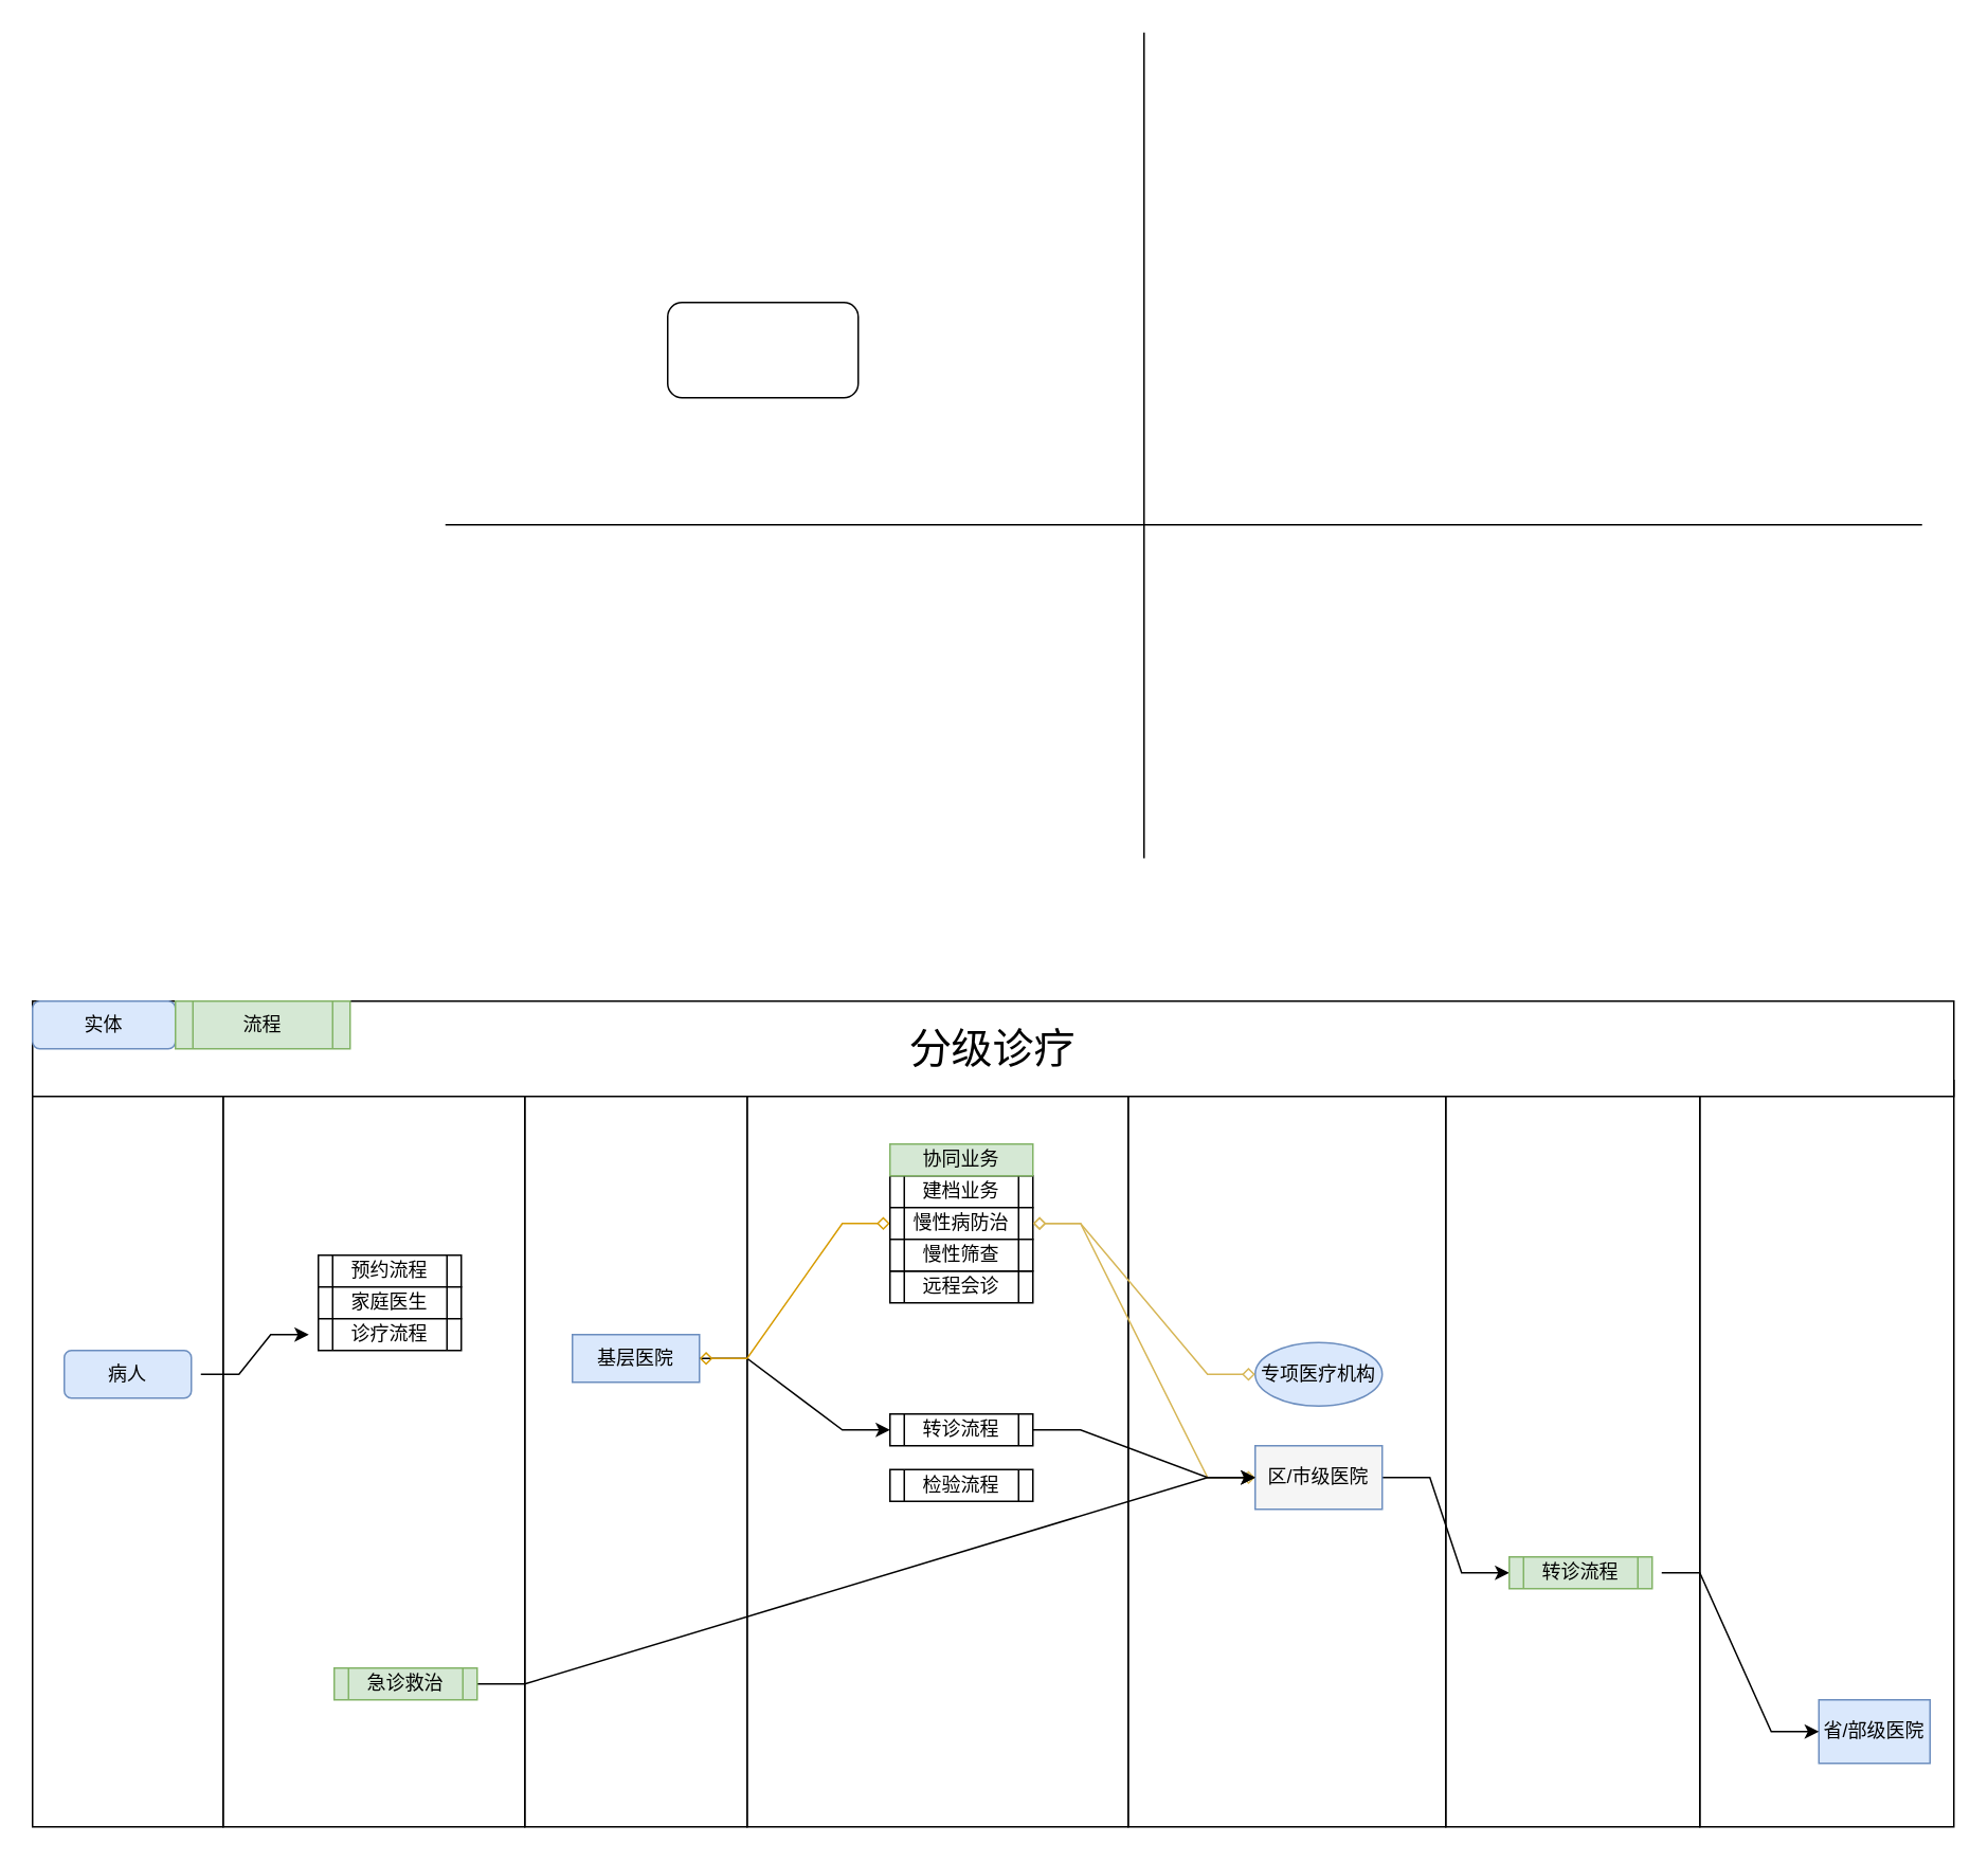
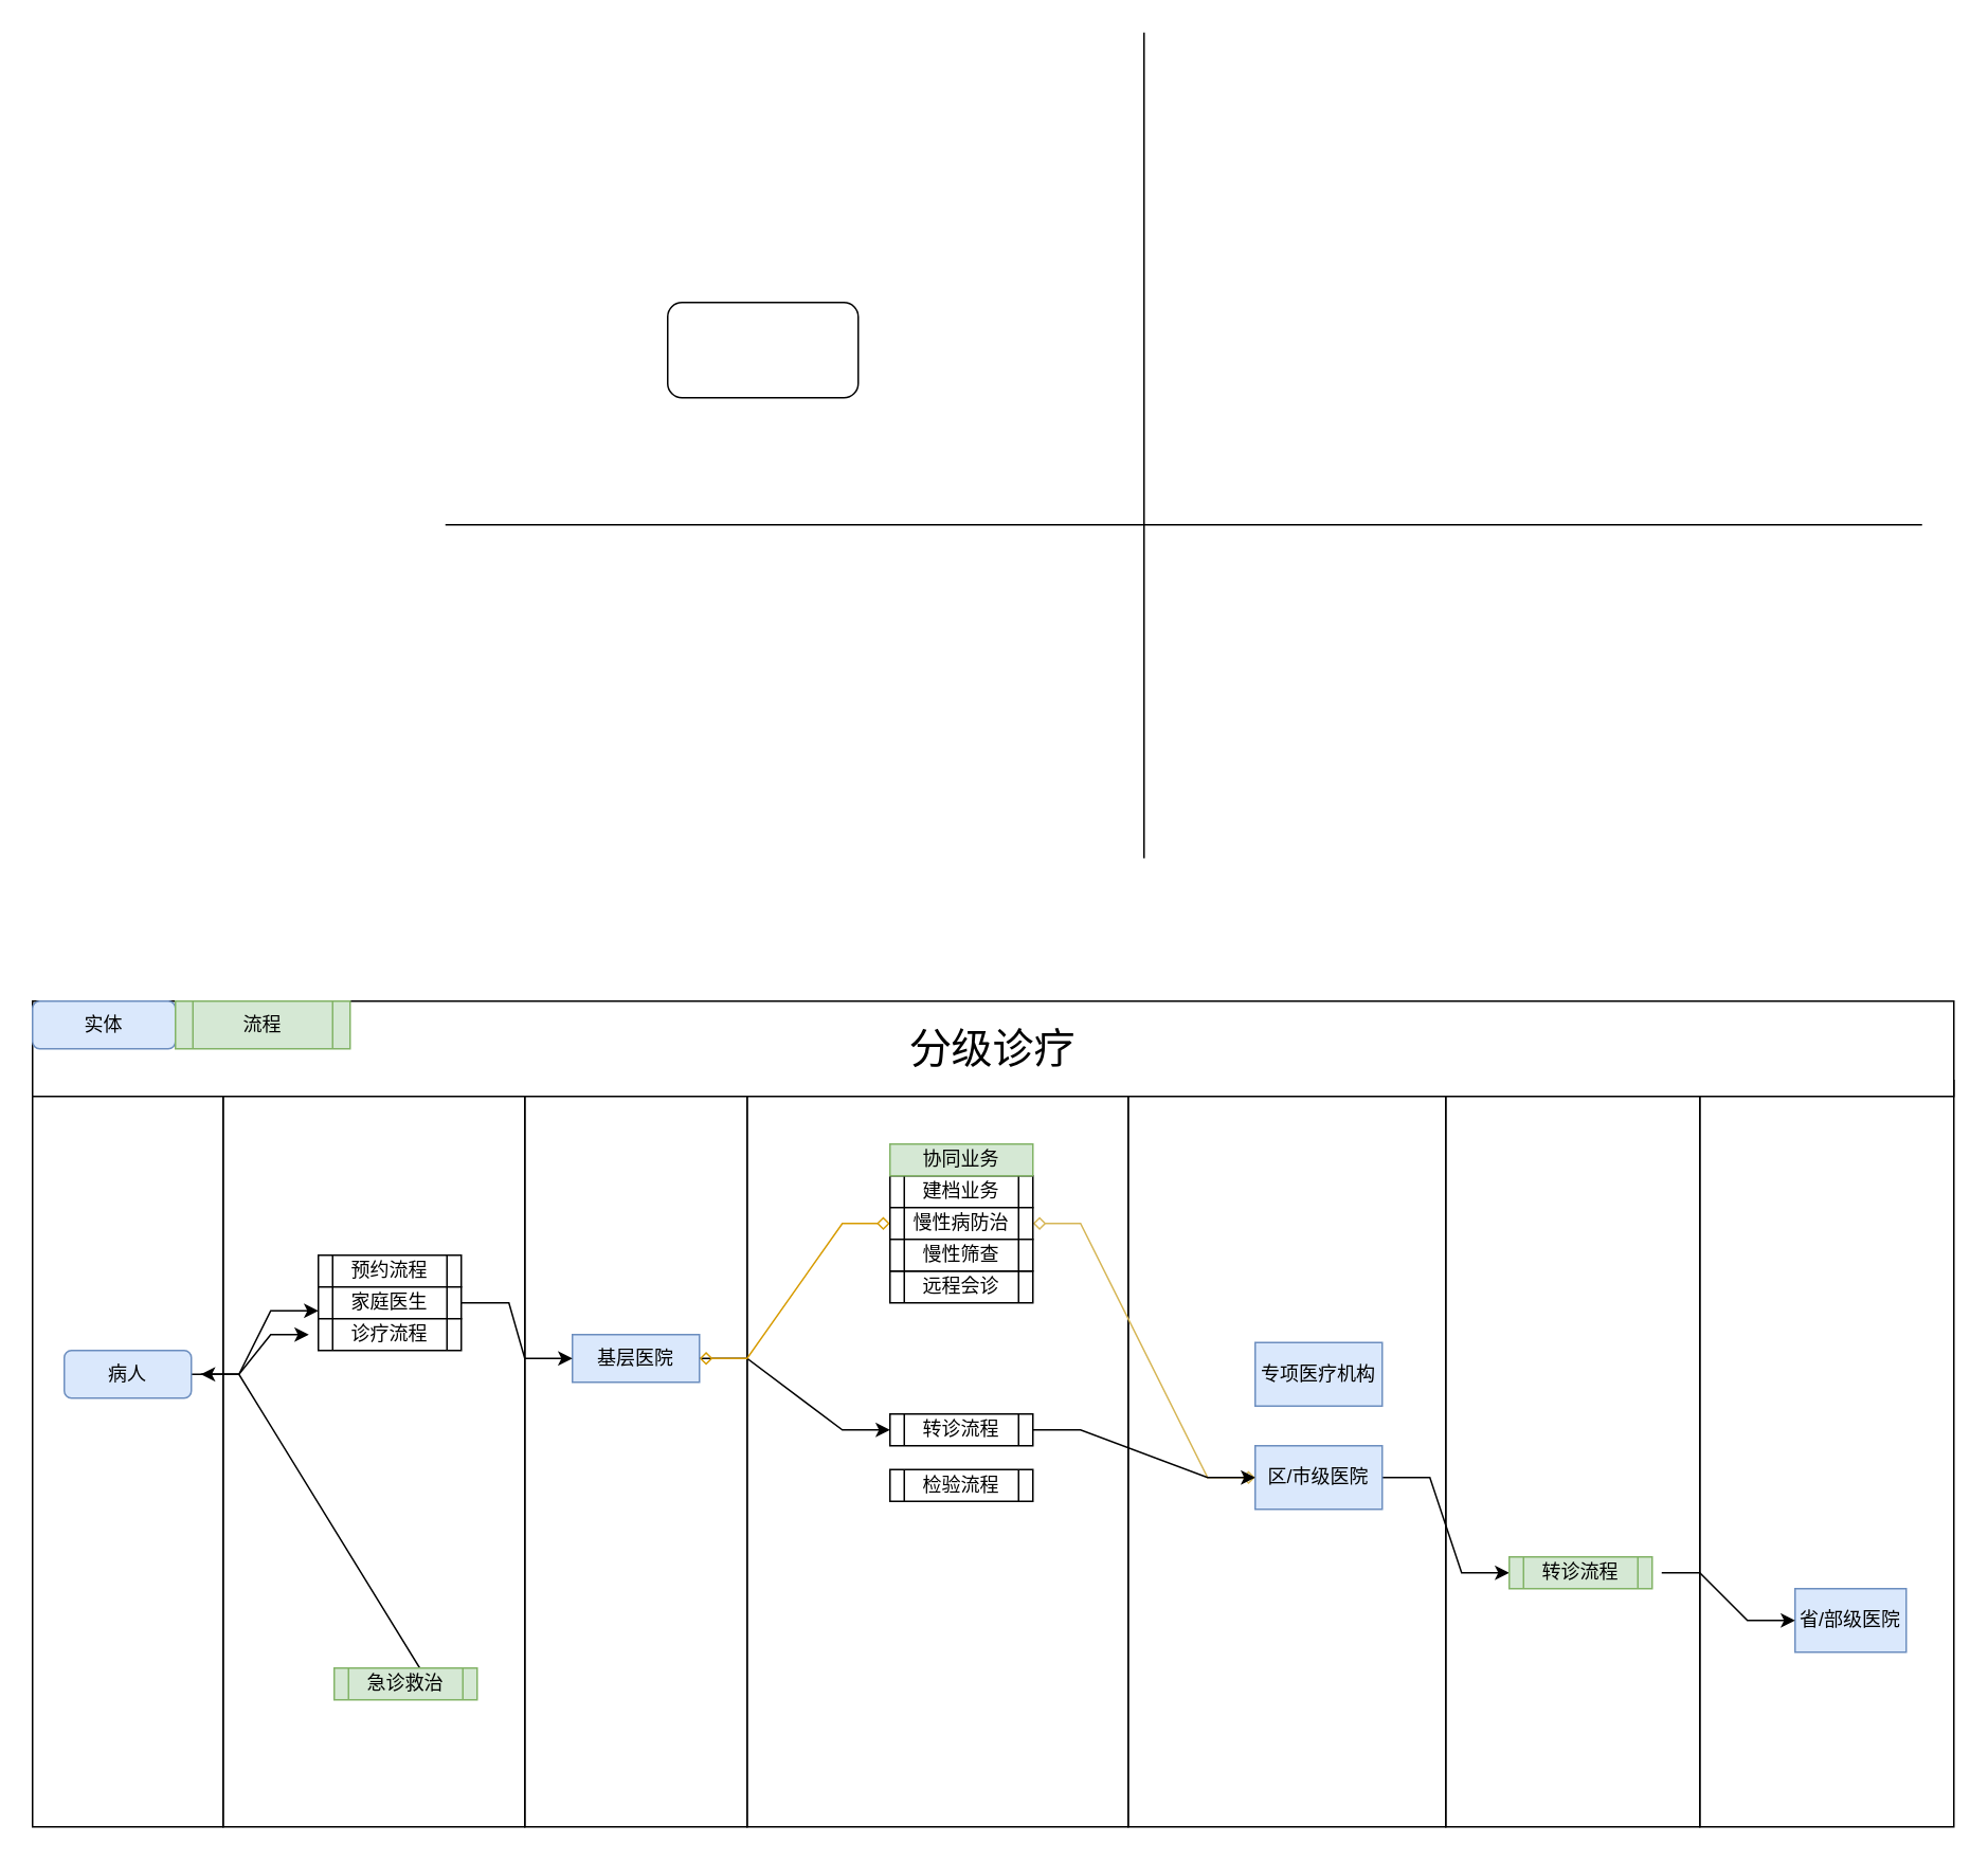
- <mxCell id="33" style="edgeStyle=entityRelationEdgeStyle;rounded=0;orthogonalLoop=1;jettySize=auto;html=1;entryX=0;entryY=0.5;entryDx=0;entryDy=0;endSize=6;strokeColor=#d6b656;targetPerimeterSpacing=6;sourcePerimeterSpacing=6;comic=0;startArrow=diamond;startFill=0;fillColor=#fff2cc;exitX=1;exitY=0.5;exitDx=0;exitDy=0;endArrow=diamond;endFill=0;" parent="1" source="29" target="18" edge="1"><mxGeometry relative="1" as="geometry"><mxPoint x="660" y="770" as="sourcePoint" /><mxPoint x="805" y="940" as="targetPoint" /></mxGeometry></mxCell>
+ <mxCell id="9" style="edgeStyle=entityRelationEdgeStyle;rounded=0;orthogonalLoop=1;jettySize=auto;html=1;exitX=1;exitY=0.5;exitDx=0;exitDy=0;endSize=6;entryX=0;entryY=0.75;entryDx=0;entryDy=0;" parent="1" source="11" target="24" edge="1"><mxGeometry relative="1" as="geometry"><mxPoint x="198" y="798" as="targetPoint" /></mxGeometry></mxCell>
+ <mxCell id="22" style="edgeStyle=entityRelationEdgeStyle;rounded=0;orthogonalLoop=1;jettySize=auto;html=1;entryX=0;entryY=0.5;entryDx=0;entryDy=0;endSize=6;exitX=1;exitY=0.5;exitDx=0;exitDy=0;" parent="1" source="24" target="14" edge="1"><mxGeometry relative="1" as="geometry"><mxPoint x="290" y="800" as="sourcePoint" /></mxGeometry></mxCell>
- <mxCell id="18" value="专项医疗机构" style="ellipse;whiteSpace=wrap;html=1;fillColor=#dae8fc;strokeColor=#6c8ebf;" parent="1" vertex="1"><mxGeometry x="790" y="845" width="80" height="40" as="geometry" /></mxCell>
+ <mxCell id="18" value="专项医疗机构" style="rounded=0;whiteSpace=wrap;html=1;fillColor=#dae8fc;strokeColor=#6c8ebf;" parent="1" vertex="1"><mxGeometry x="790" y="845" width="80" height="40" as="geometry" /></mxCell>
- <mxCell id="16" value="区/市级医院" style="rounded=0;whiteSpace=wrap;html=1;fillColor=#f5f5f5;strokeColor=#6c8ebf;" parent="1" vertex="1"><mxGeometry x="790" y="910" width="80" height="40" as="geometry" /></mxCell>
+ <mxCell id="16" value="区/市级医院" style="rounded=0;whiteSpace=wrap;html=1;fillColor=#dae8fc;strokeColor=#6c8ebf;" parent="1" vertex="1"><mxGeometry x="790" y="910" width="80" height="40" as="geometry" /></mxCell>
- <mxCell id="31" style="edgeStyle=entityRelationEdgeStyle;rounded=0;comic=0;orthogonalLoop=1;jettySize=auto;html=1;entryX=0;entryY=0.5;entryDx=0;entryDy=0;startArrow=none;startFill=0;sourcePerimeterSpacing=6;endSize=6;targetPerimeterSpacing=6;strokeColor=#000000;exitX=1;exitY=0.5;exitDx=0;exitDy=0;" parent="1" source="32" target="16" edge="1"><mxGeometry relative="1" as="geometry" /></mxCell>
+ <mxCell id="31" style="edgeStyle=entityRelationEdgeStyle;rounded=0;comic=0;orthogonalLoop=1;jettySize=auto;html=1;startArrow=none;startFill=0;sourcePerimeterSpacing=6;endSize=6;targetPerimeterSpacing=6;strokeColor=#000000;exitX=1;exitY=0.5;exitDx=0;exitDy=0;" parent="1" source="32" target="11" edge="1"><mxGeometry relative="1" as="geometry" /></mxCell>
- <mxCell id="17" value="省/部级医院" style="rounded=0;whiteSpace=wrap;html=1;fillColor=#dae8fc;strokeColor=#6c8ebf;" parent="1" vertex="1"><mxGeometry x="1145" y="1070" width="70" height="40" as="geometry" /></mxCell>
+ <mxCell id="17" value="省/部级医院" style="rounded=0;whiteSpace=wrap;html=1;fillColor=#dae8fc;strokeColor=#6c8ebf;" parent="1" vertex="1"><mxGeometry x="1130" y="1000" width="70" height="40" as="geometry" /></mxCell>
